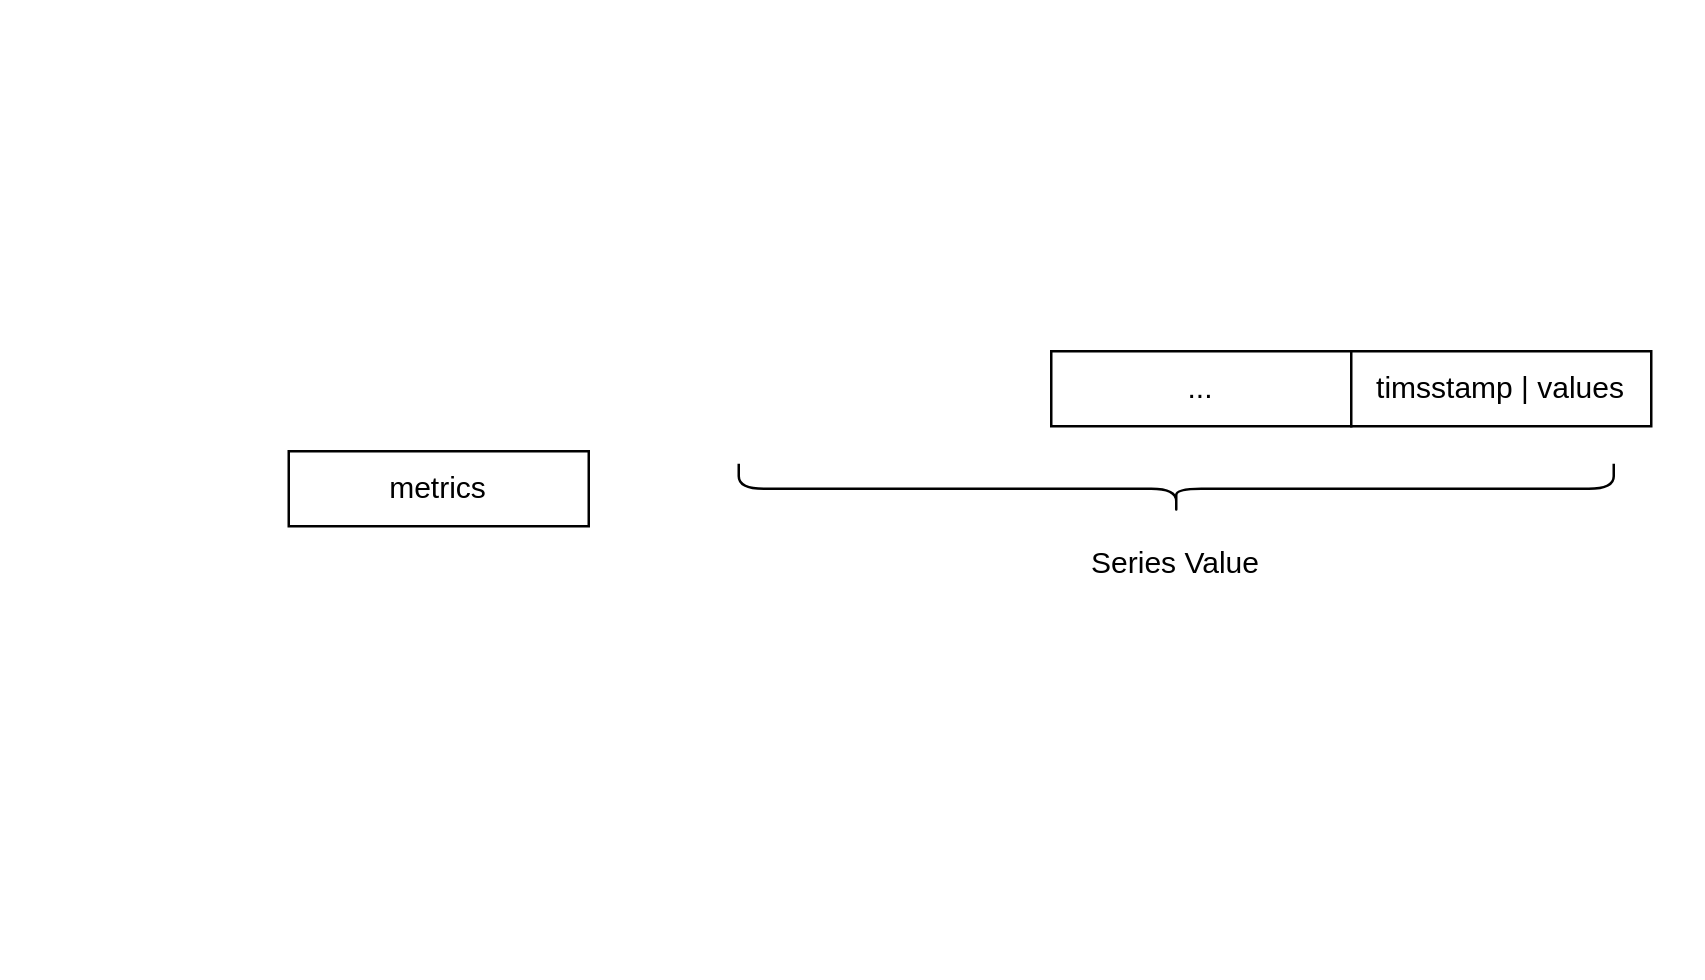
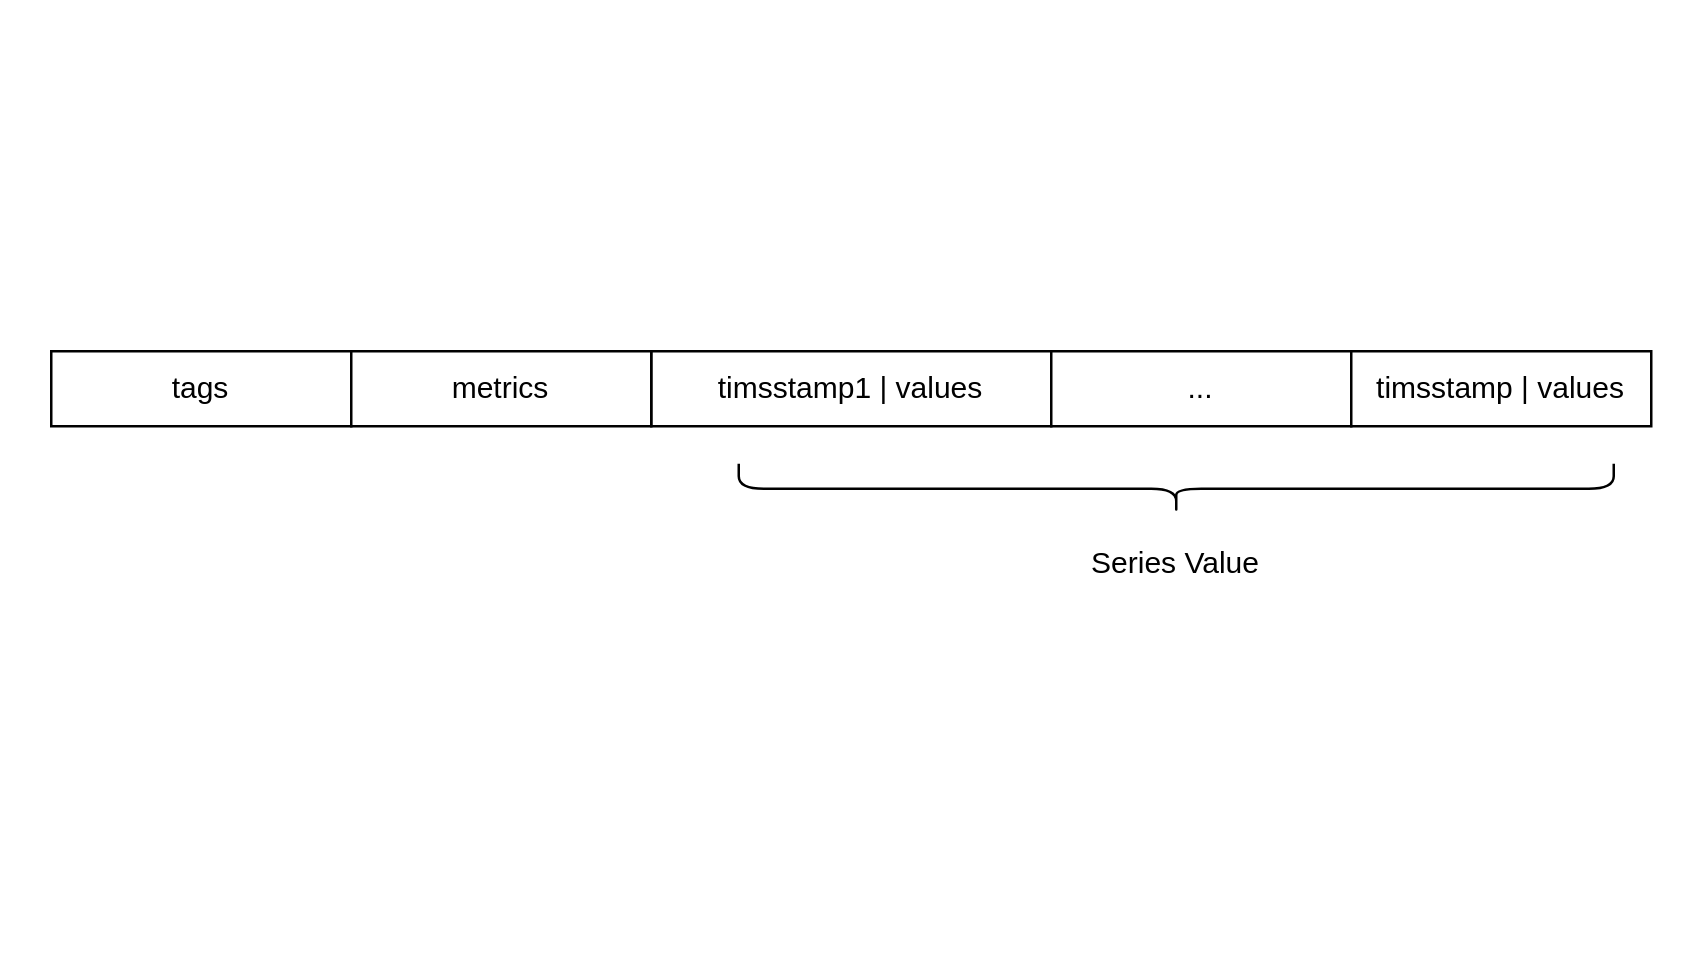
+ <mxCell id="2" value="tags" style="rounded=0;whiteSpace=wrap;html=1;" vertex="1" parent="1"><mxGeometry x="20" y="140" width="120" height="30" as="geometry" /></mxCell>
+ <mxCell id="3" value="timsstamp1 | values" style="rounded=0;whiteSpace=wrap;html=1;" vertex="1" parent="1"><mxGeometry x="260" y="140" width="160" height="30" as="geometry" /></mxCell>
- <mxCell id="4" value="metrics" style="rounded=0;whiteSpace=wrap;html=1;" vertex="1" parent="1"><mxGeometry x="115" y="180" width="120" height="30" as="geometry" /></mxCell>
+ <mxCell id="4" value="metrics" style="rounded=0;whiteSpace=wrap;html=1;" vertex="1" parent="1"><mxGeometry x="140" y="140" width="120" height="30" as="geometry" /></mxCell>
